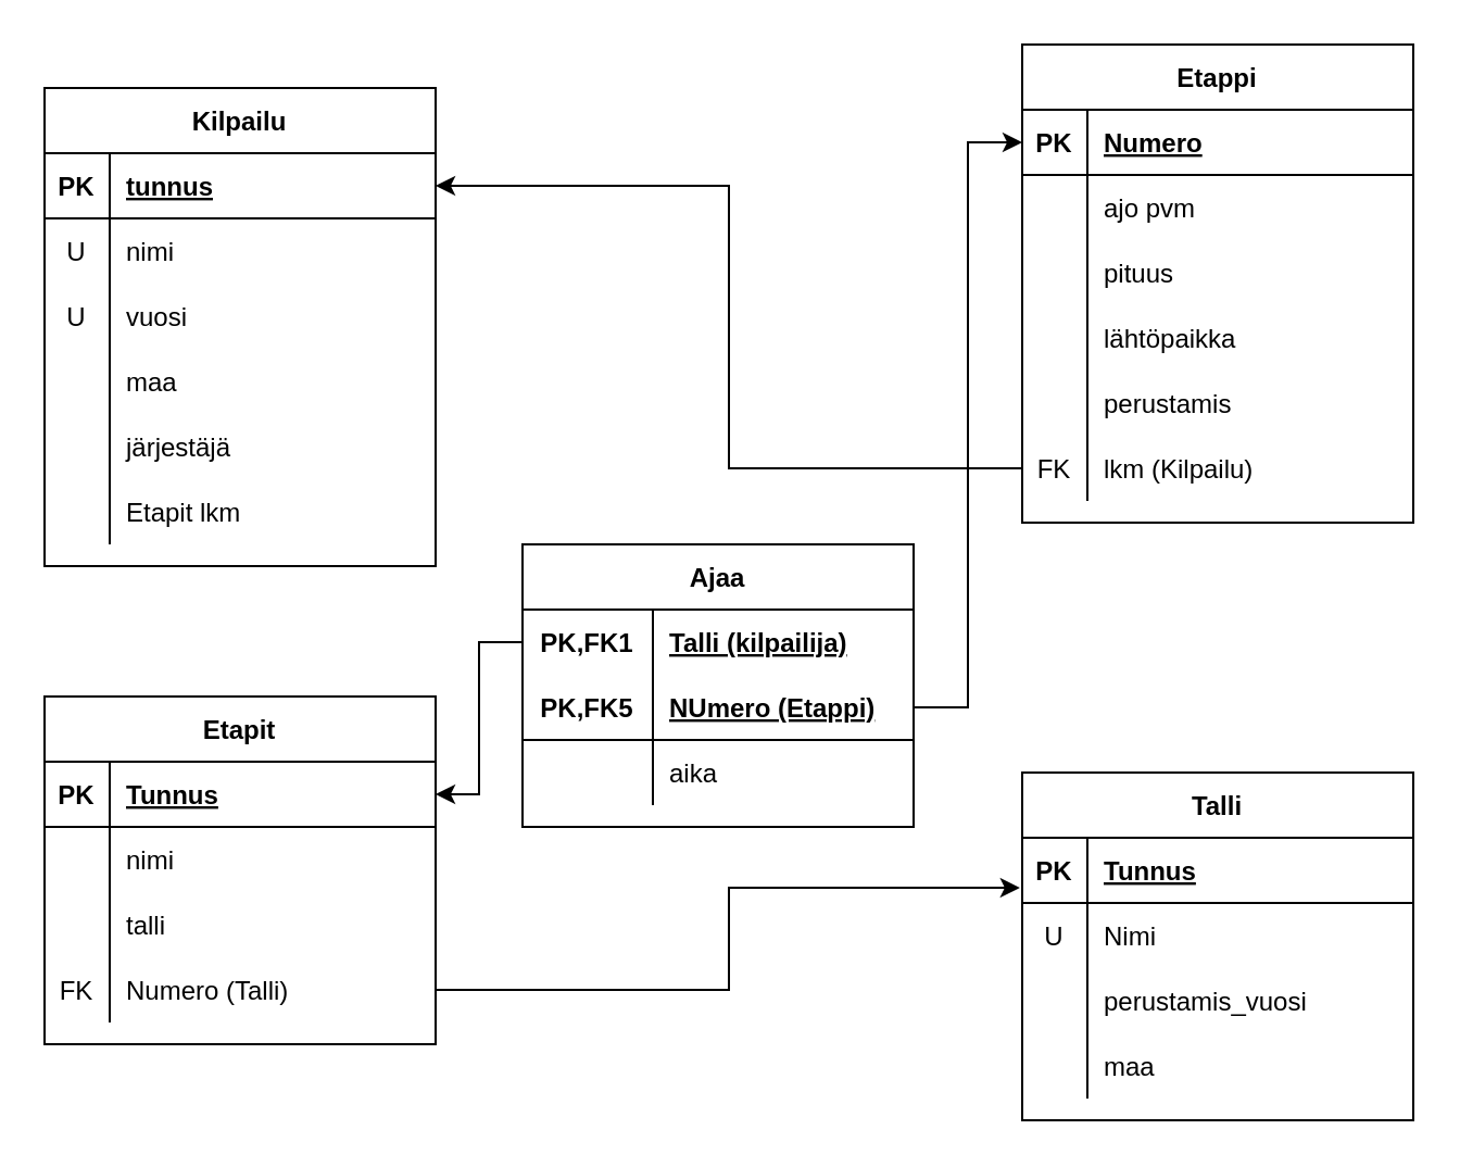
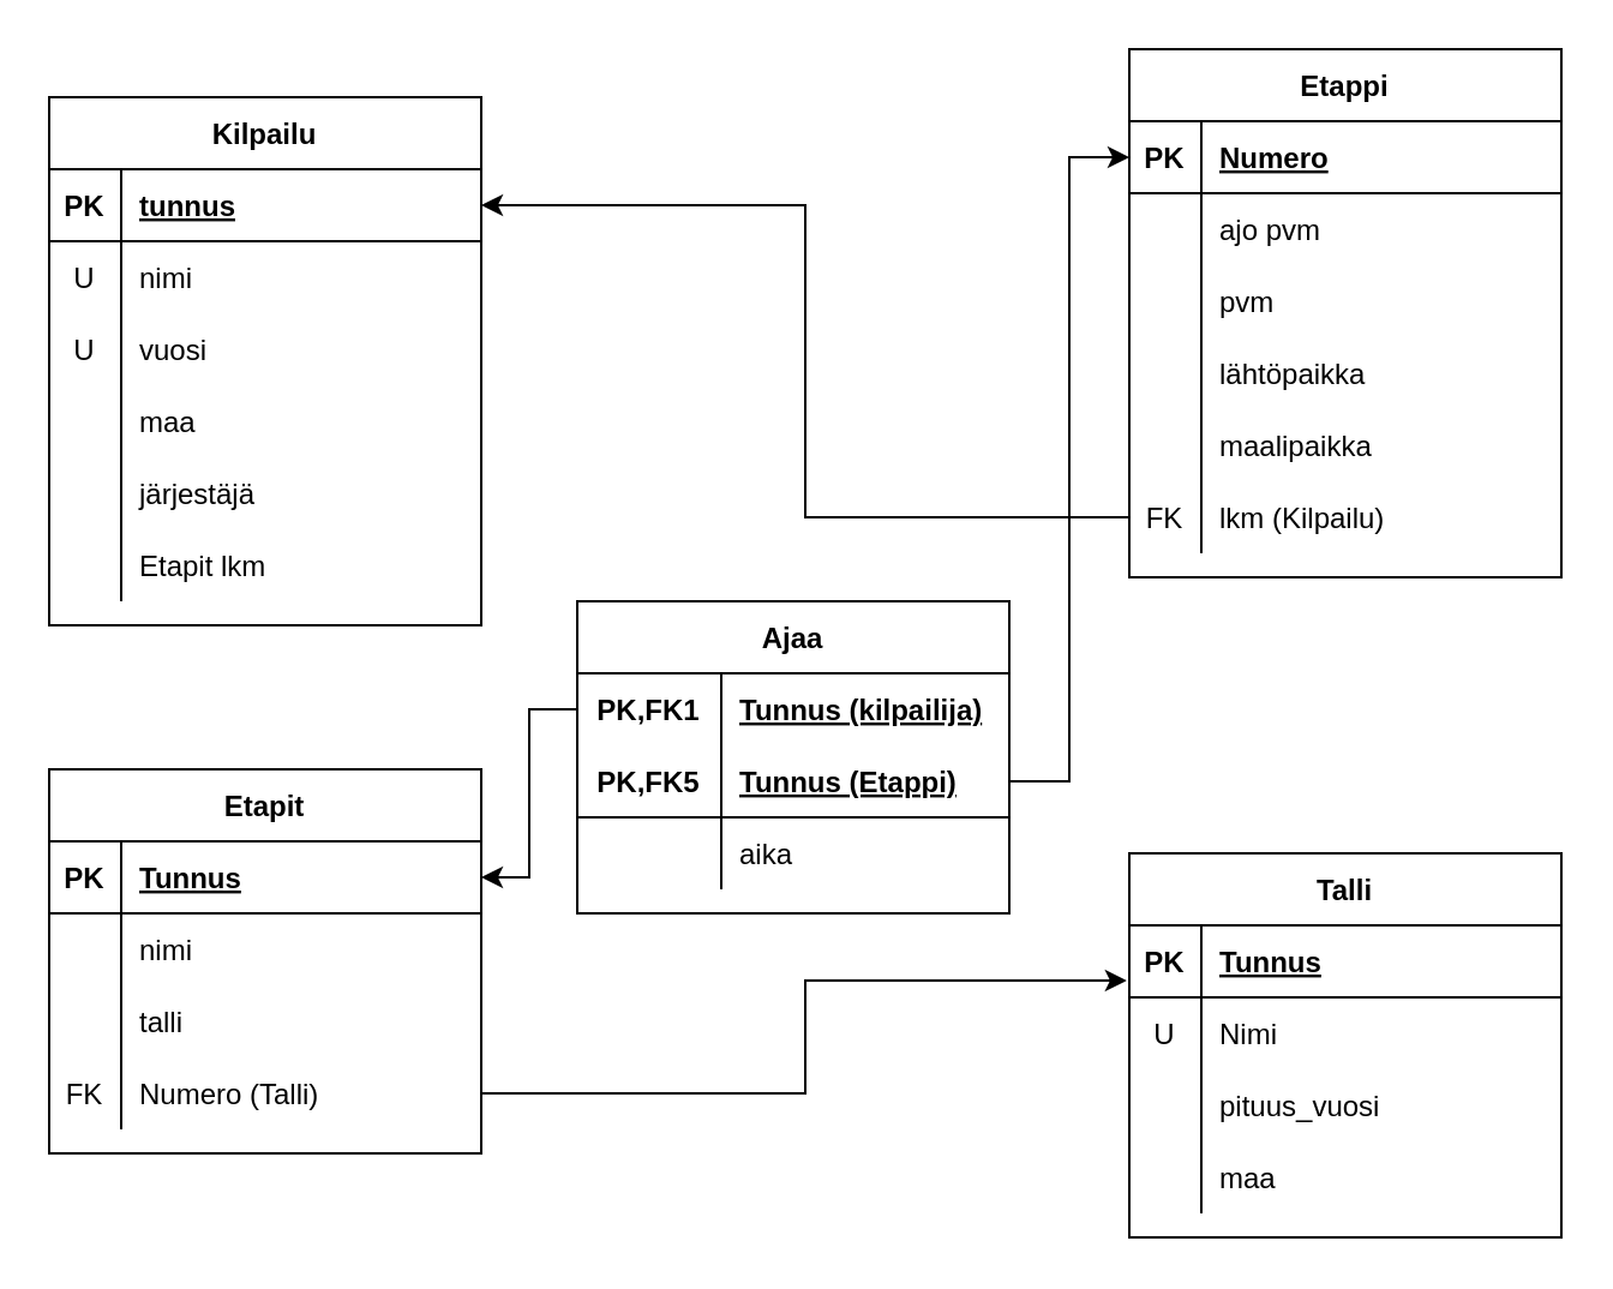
- <mxCell id="37" value="pituus" style="shape=partialRectangle;connectable=0;fillColor=none;top=0;left=0;bottom=0;right=0;align=left;spacingLeft=6;overflow=hidden;" vertex="1" parent="35"><mxGeometry x="30" width="150" height="30" as="geometry"><mxRectangle width="150" height="30" as="alternateBounds" /></mxGeometry></mxCell>
+ <mxCell id="37" value="pvm" style="shape=partialRectangle;connectable=0;fillColor=none;top=0;left=0;bottom=0;right=0;align=left;spacingLeft=6;overflow=hidden;" vertex="1" parent="35"><mxGeometry x="30" width="150" height="30" as="geometry"><mxRectangle width="150" height="30" as="alternateBounds" /></mxGeometry></mxCell>
- <mxCell id="43" value="perustamis" style="shape=partialRectangle;connectable=0;fillColor=none;top=0;left=0;bottom=0;right=0;align=left;spacingLeft=6;overflow=hidden;" vertex="1" parent="41"><mxGeometry x="30" width="150" height="30" as="geometry"><mxRectangle width="150" height="30" as="alternateBounds" /></mxGeometry></mxCell>
+ <mxCell id="43" value="maalipaikka" style="shape=partialRectangle;connectable=0;fillColor=none;top=0;left=0;bottom=0;right=0;align=left;spacingLeft=6;overflow=hidden;" vertex="1" parent="41"><mxGeometry x="30" width="150" height="30" as="geometry"><mxRectangle width="150" height="30" as="alternateBounds" /></mxGeometry></mxCell>
- <mxCell id="69" value="Talli (kilpailija)" style="shape=partialRectangle;connectable=0;fillColor=none;top=0;left=0;bottom=0;right=0;align=left;spacingLeft=6;fontStyle=5;overflow=hidden;" vertex="1" parent="67"><mxGeometry x="60" width="120" height="30" as="geometry"><mxRectangle width="120" height="30" as="alternateBounds" /></mxGeometry></mxCell>
+ <mxCell id="69" value="Tunnus (kilpailija)" style="shape=partialRectangle;connectable=0;fillColor=none;top=0;left=0;bottom=0;right=0;align=left;spacingLeft=6;fontStyle=5;overflow=hidden;" vertex="1" parent="67"><mxGeometry x="60" width="120" height="30" as="geometry"><mxRectangle width="120" height="30" as="alternateBounds" /></mxGeometry></mxCell>
- <mxCell id="72" value="NUmero (Etappi)" style="shape=partialRectangle;connectable=0;fillColor=none;top=0;left=0;bottom=0;right=0;align=left;spacingLeft=6;fontStyle=5;overflow=hidden;" vertex="1" parent="70"><mxGeometry x="60" width="120" height="30" as="geometry"><mxRectangle width="120" height="30" as="alternateBounds" /></mxGeometry></mxCell>
+ <mxCell id="72" value="Tunnus (Etappi)" style="shape=partialRectangle;connectable=0;fillColor=none;top=0;left=0;bottom=0;right=0;align=left;spacingLeft=6;fontStyle=5;overflow=hidden;" vertex="1" parent="70"><mxGeometry x="60" width="120" height="30" as="geometry"><mxRectangle width="120" height="30" as="alternateBounds" /></mxGeometry></mxCell>
- <mxCell id="11" value="perustamis_vuosi" style="shape=partialRectangle;connectable=0;fillColor=none;top=0;left=0;bottom=0;right=0;align=left;spacingLeft=6;overflow=hidden;" vertex="1" parent="9"><mxGeometry x="30" width="150" height="30" as="geometry"><mxRectangle width="150" height="30" as="alternateBounds" /></mxGeometry></mxCell>
+ <mxCell id="11" value="pituus_vuosi" style="shape=partialRectangle;connectable=0;fillColor=none;top=0;left=0;bottom=0;right=0;align=left;spacingLeft=6;overflow=hidden;" vertex="1" parent="9"><mxGeometry x="30" width="150" height="30" as="geometry"><mxRectangle width="150" height="30" as="alternateBounds" /></mxGeometry></mxCell>
